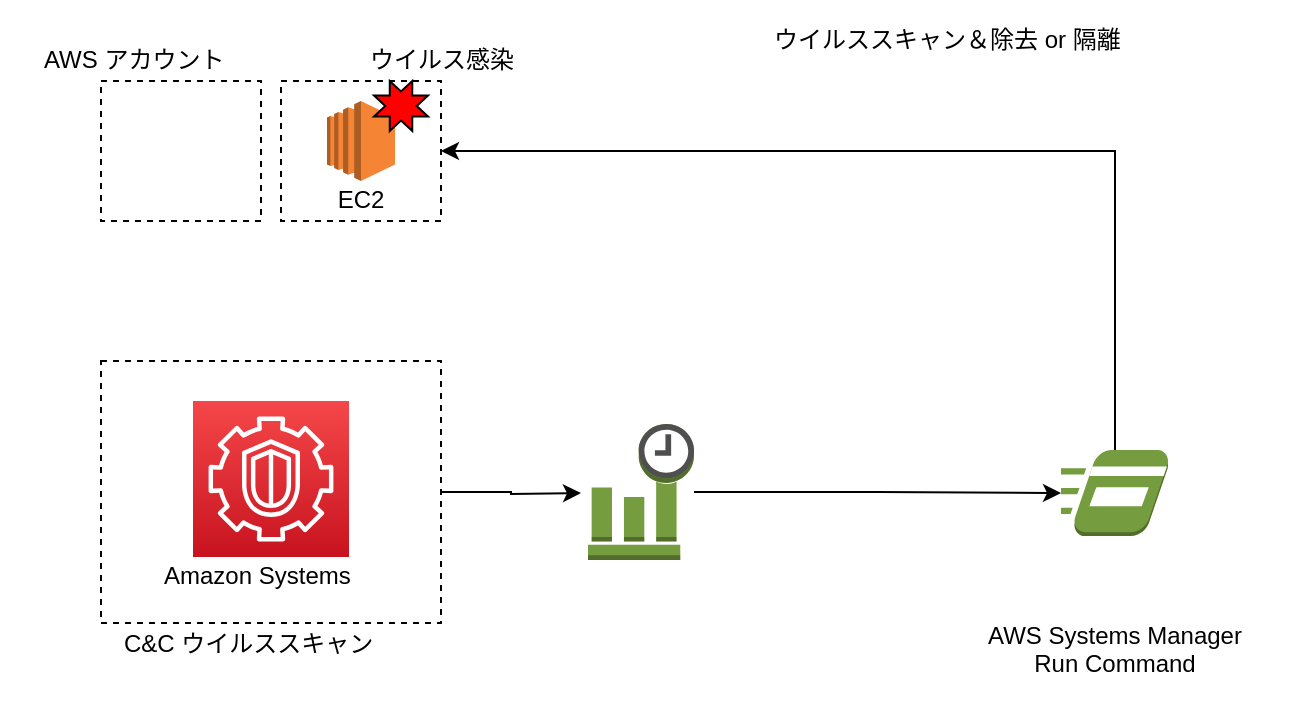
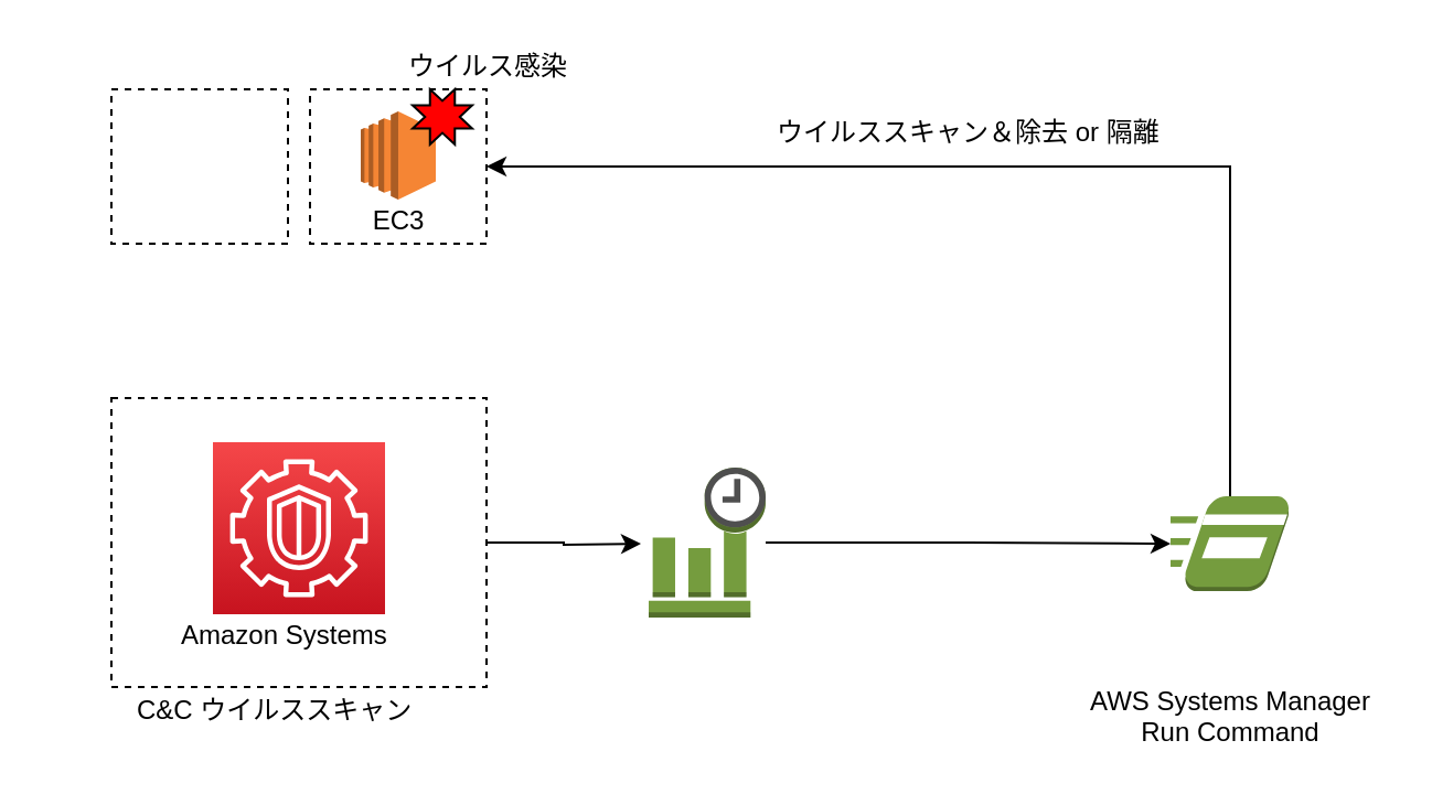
- <mxCell id="14" value="ウイルススキャン＆除去 or 隔離" style="text;html=1;resizable=0;points=[];autosize=1;align=left;verticalAlign=top;spacingTop=-4;" vertex="1" parent="1"><mxGeometry x="385" y="10" width="190" height="20" as="geometry" /></mxCell>
+ <mxCell id="14" value="ウイルススキャン＆除去 or 隔離" style="text;html=1;resizable=0;points=[];autosize=1;align=left;verticalAlign=top;spacingTop=-4;" vertex="1" parent="1"><mxGeometry x="350" y="50" width="190" height="20" as="geometry" /></mxCell>
- <mxCell id="18" value="AWS アカウント" style="text;html=1;resizable=0;points=[];autosize=1;align=left;verticalAlign=top;spacingTop=-4;fontColor=#000000;" vertex="1" parent="1"><mxGeometry x="20" y="20" width="110" height="20" as="geometry" /></mxCell>
- <mxCell id="19" value="EC2" style="text;html=1;resizable=0;points=[];autosize=1;align=center;verticalAlign=top;spacingTop=-4;fontColor=#000000;" vertex="1" parent="1"><mxGeometry x="160" y="90" width="40" height="20" as="geometry" /></mxCell>
+ <mxCell id="19" value="EC3" style="text;html=1;resizable=0;points=[];autosize=1;align=center;verticalAlign=top;spacingTop=-4;fontColor=#000000;" vertex="1" parent="1"><mxGeometry x="160" y="90" width="40" height="20" as="geometry" /></mxCell>
